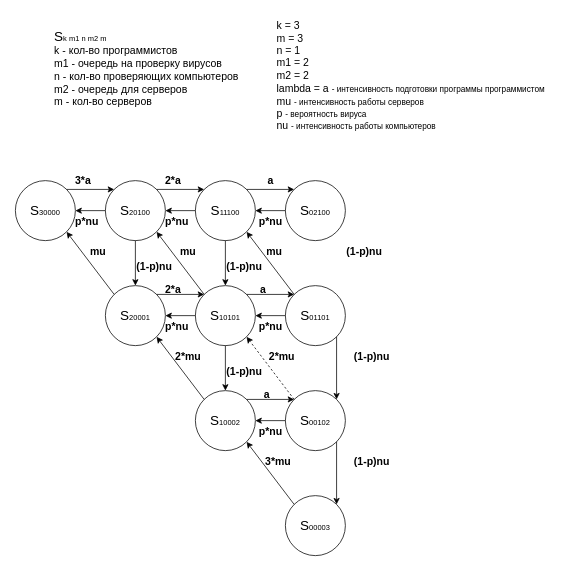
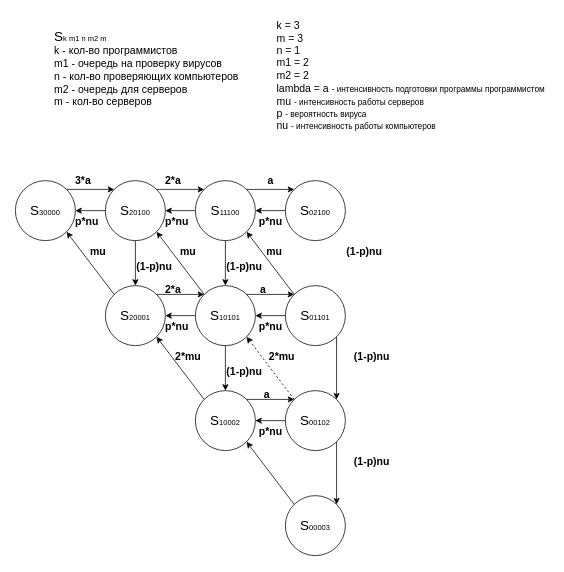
- <mxCell id="40" value="&lt;b&gt;&lt;font style=&quot;font-size: 14px;&quot;&gt;3*mu&lt;/font&gt;&lt;/b&gt;" style="text;html=1;align=center;verticalAlign=middle;resizable=0;points=[];autosize=1;strokeColor=none;fillColor=none;fontSize=11;" parent="1" vertex="1"><mxGeometry x="340" y="600" width="60" height="30" as="geometry" /></mxCell>
